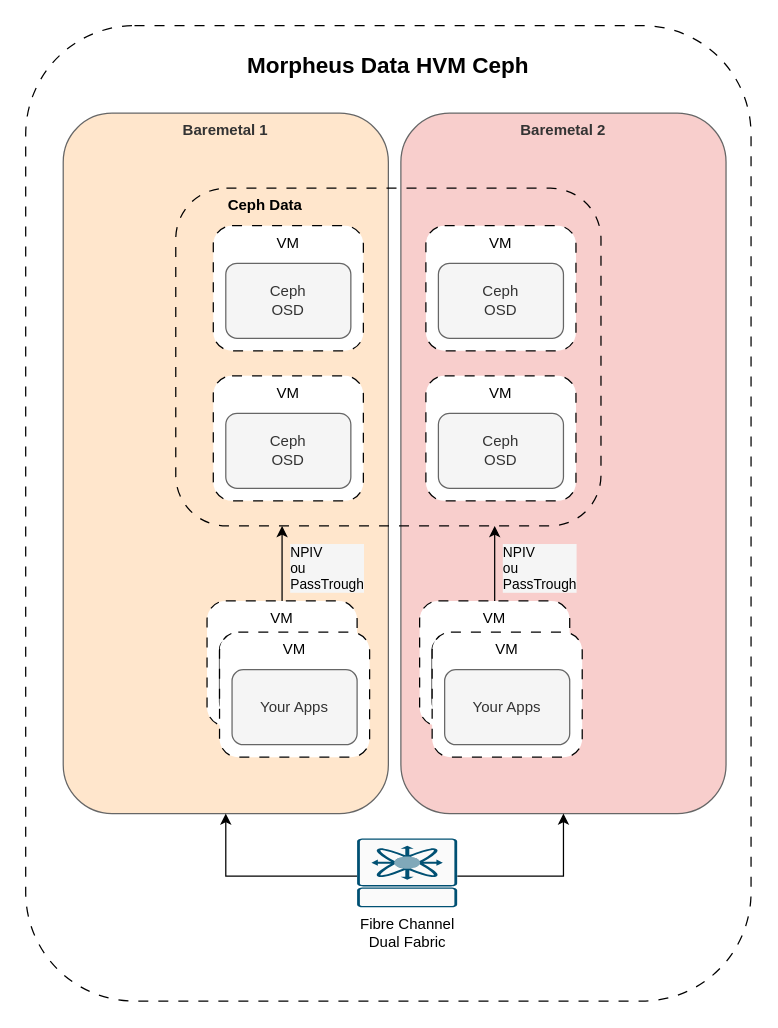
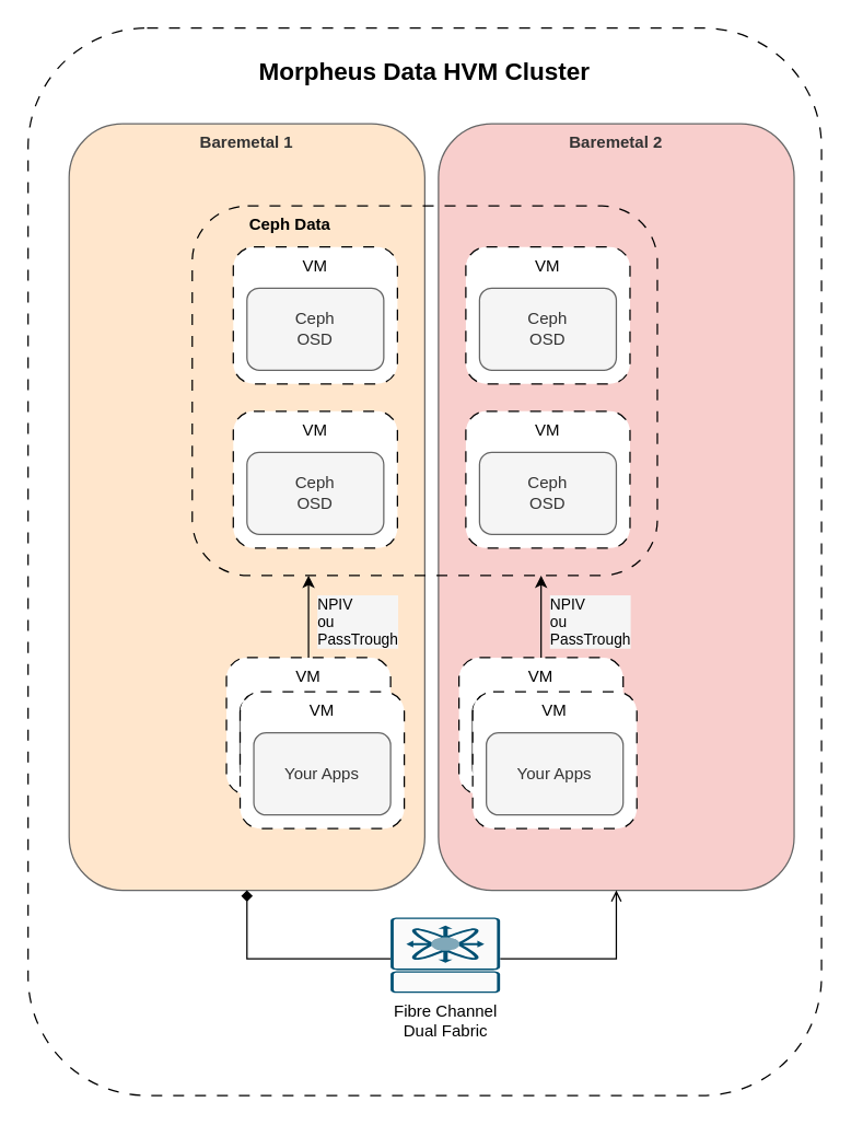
- <mxCell id="2" value="&lt;h2&gt;Morpheus Data HVM Ceph&lt;/h2&gt;" style="rounded=1;whiteSpace=wrap;html=1;imageVerticalAlign=top;verticalAlign=top;dashed=1;dashPattern=8 8;" parent="1" vertex="1"><mxGeometry x="20" y="20" width="580" height="780" as="geometry" /></mxCell>
+ <mxCell id="2" value="&lt;h2&gt;Morpheus Data HVM Cluster&lt;/h2&gt;" style="rounded=1;whiteSpace=wrap;html=1;imageVerticalAlign=top;verticalAlign=top;dashed=1;dashPattern=8 8;" parent="1" vertex="1"><mxGeometry x="20" y="20" width="580" height="780" as="geometry" /></mxCell>
- <mxCell id="27" style="edgeStyle=orthogonalEdgeStyle;rounded=0;orthogonalLoop=1;jettySize=auto;html=1;entryX=0.5;entryY=1;entryDx=0;entryDy=0;" parent="1" source="28" target="4" edge="1"><mxGeometry relative="1" as="geometry"><Array as="points"><mxPoint x="180" y="700" /></Array></mxGeometry></mxCell>
+ <mxCell id="27" style="edgeStyle=orthogonalEdgeStyle;rounded=0;orthogonalLoop=1;jettySize=auto;html=1;entryX=0.5;entryY=1;entryDx=0;entryDy=0;endArrow=diamond;" parent="1" source="28" target="4" edge="1"><mxGeometry relative="1" as="geometry"><Array as="points"><mxPoint x="180" y="700" /></Array></mxGeometry></mxCell>
- <mxCell id="26" style="edgeStyle=orthogonalEdgeStyle;rounded=0;orthogonalLoop=1;jettySize=auto;html=1;" parent="1" source="28" target="3" edge="1"><mxGeometry relative="1" as="geometry"><Array as="points"><mxPoint x="450" y="700" /></Array></mxGeometry></mxCell>
+ <mxCell id="26" style="edgeStyle=orthogonalEdgeStyle;rounded=0;orthogonalLoop=1;jettySize=auto;html=1;endArrow=open;" parent="1" source="28" target="3" edge="1"><mxGeometry relative="1" as="geometry"><Array as="points"><mxPoint x="450" y="700" /></Array></mxGeometry></mxCell>
